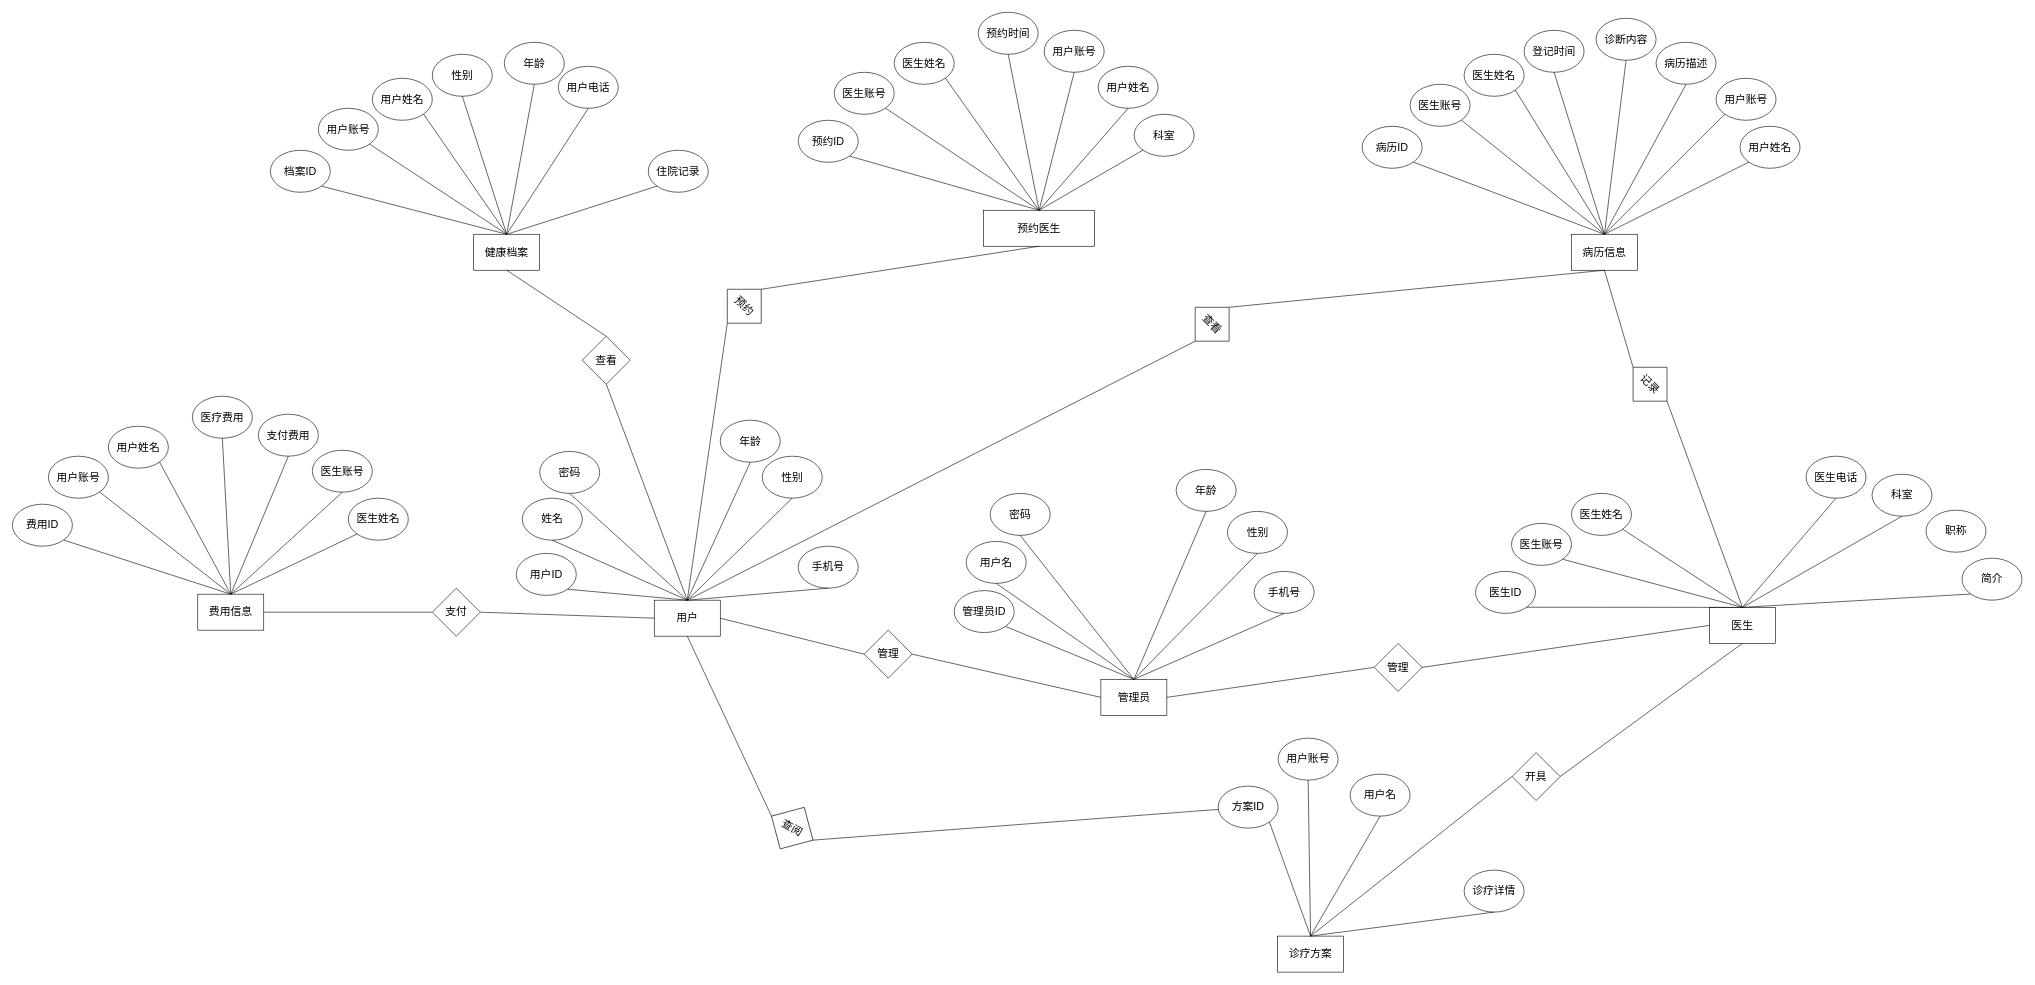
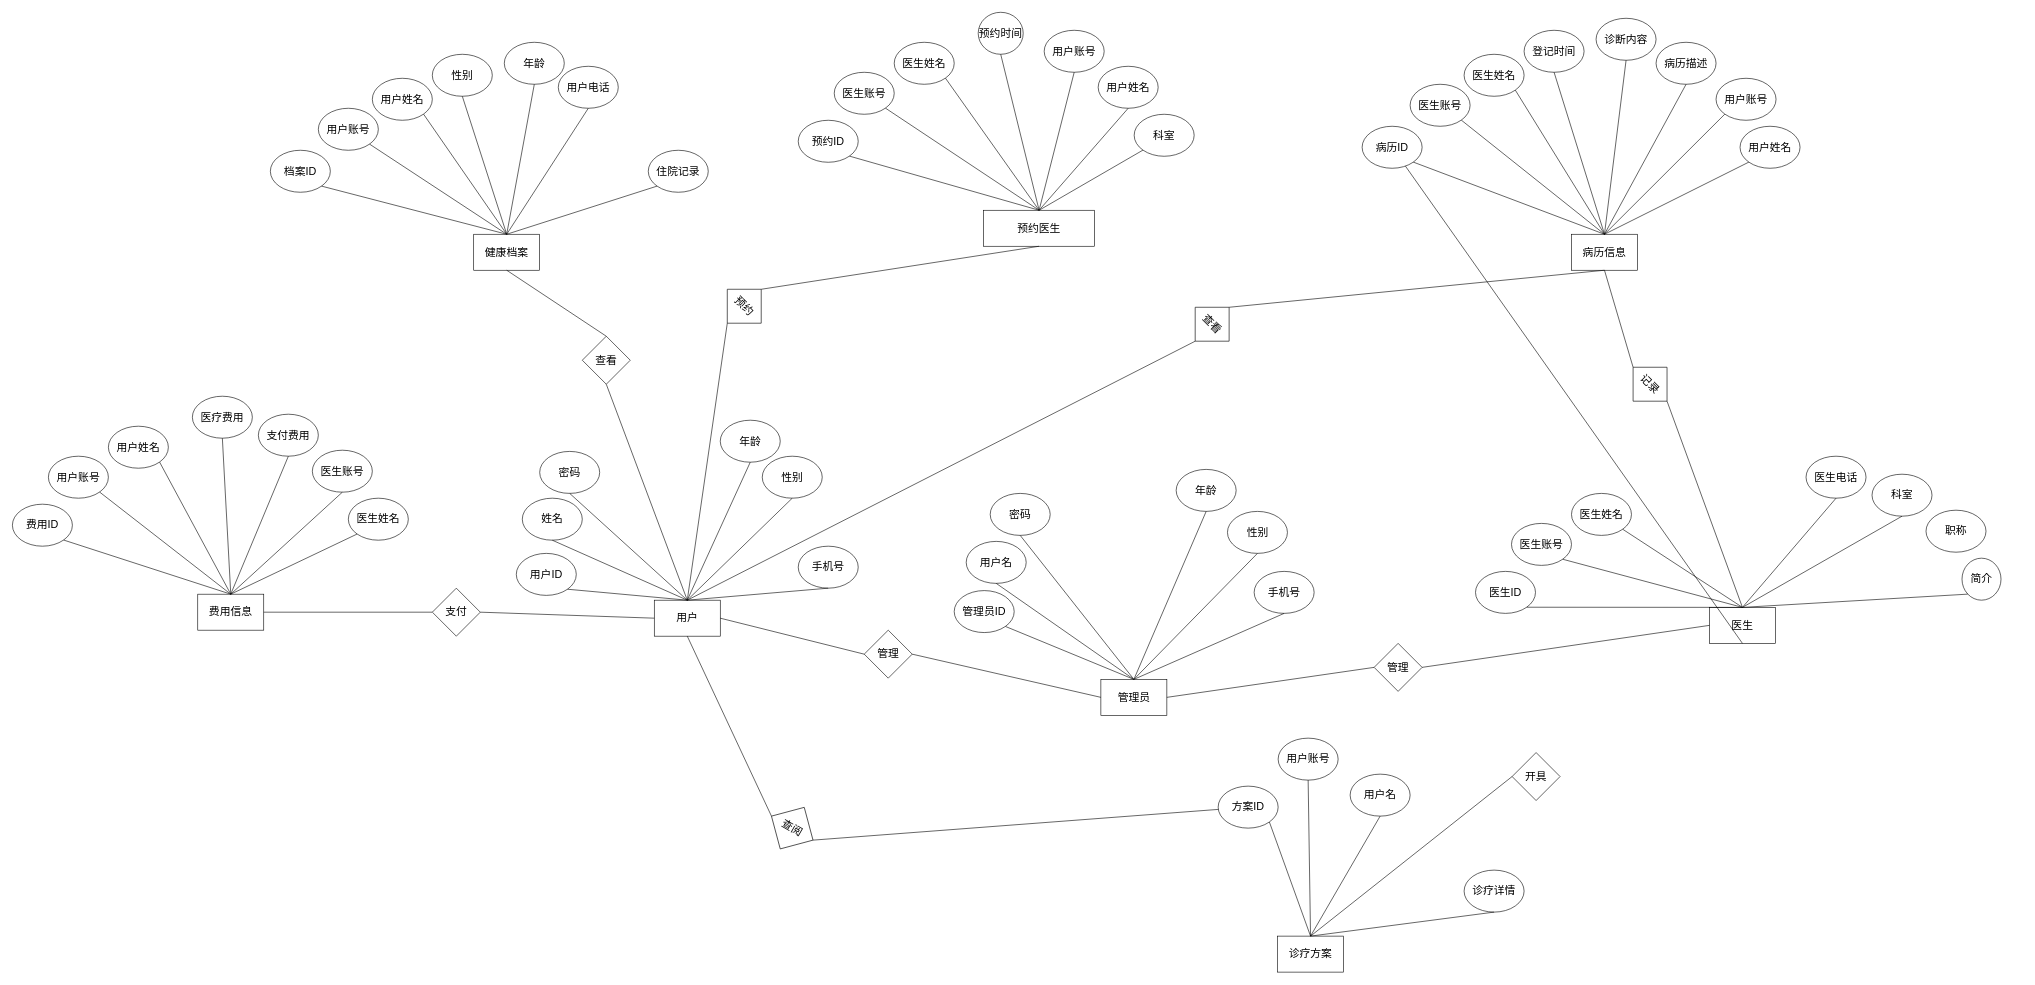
- <mxCell id="62" value="&lt;span style=&quot;font-size: 18px;&quot;&gt;预约时间&lt;/span&gt;" style="ellipse;whiteSpace=wrap;html=1;" vertex="1" parent="1"><mxGeometry x="1630" y="20" width="100" height="70" as="geometry" /></mxCell>
+ <mxCell id="62" value="&lt;span style=&quot;font-size: 18px;&quot;&gt;预约时间&lt;/span&gt;" style="ellipse;whiteSpace=wrap;html=1;" vertex="1" parent="1"><mxGeometry x="1630" y="20" width="75" height="70" as="geometry" /></mxCell>
- <mxCell id="80" value="&lt;span style=&quot;font-size: 18px;&quot;&gt;简介&lt;/span&gt;" style="ellipse;whiteSpace=wrap;html=1;" vertex="1" parent="1"><mxGeometry x="3270" y="930" width="100" height="70" as="geometry" /></mxCell>
+ <mxCell id="80" value="&lt;span style=&quot;font-size: 18px;&quot;&gt;简介&lt;/span&gt;" style="ellipse;whiteSpace=wrap;html=1;" vertex="1" parent="1"><mxGeometry x="3270" y="930" width="65" height="70" as="geometry" /></mxCell>
- <mxCell id="119" value="" style="endArrow=none;html=1;rounded=0;exitX=0.5;exitY=1;exitDx=0;exitDy=0;entryX=1;entryY=0.5;entryDx=0;entryDy=0;" edge="1" parent="1" source="73" target="120"><mxGeometry width="50" height="50" relative="1" as="geometry"><mxPoint x="1810" y="1080" as="sourcePoint" /><mxPoint x="2620" y="1250" as="targetPoint" /></mxGeometry></mxCell>
+ <mxCell id="119" value="" style="endArrow=none;html=1;rounded=0;exitX=0.5;exitY=1;exitDx=0;exitDy=0;" edge="1" parent="1" source="73" target="18"><mxGeometry width="50" height="50" relative="1" as="geometry"><mxPoint x="1810" y="1080" as="sourcePoint" /><mxPoint x="2620" y="1250" as="targetPoint" /></mxGeometry></mxCell>
